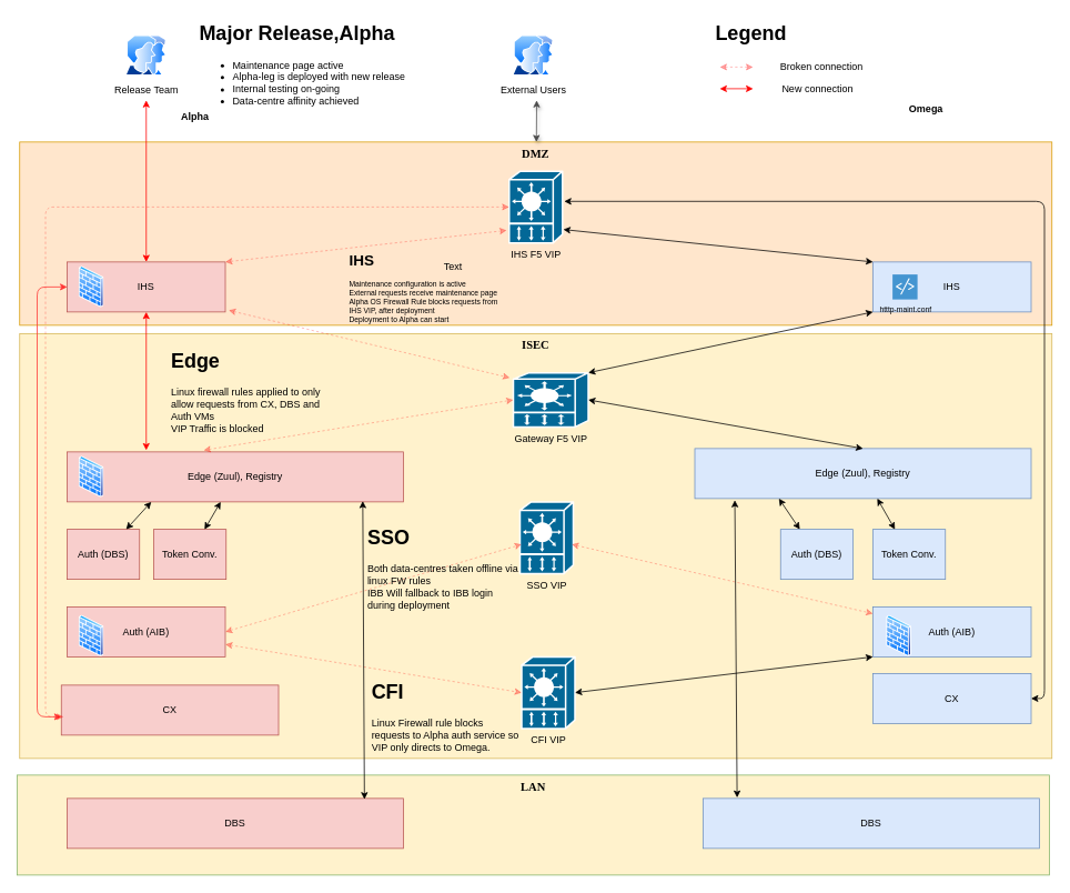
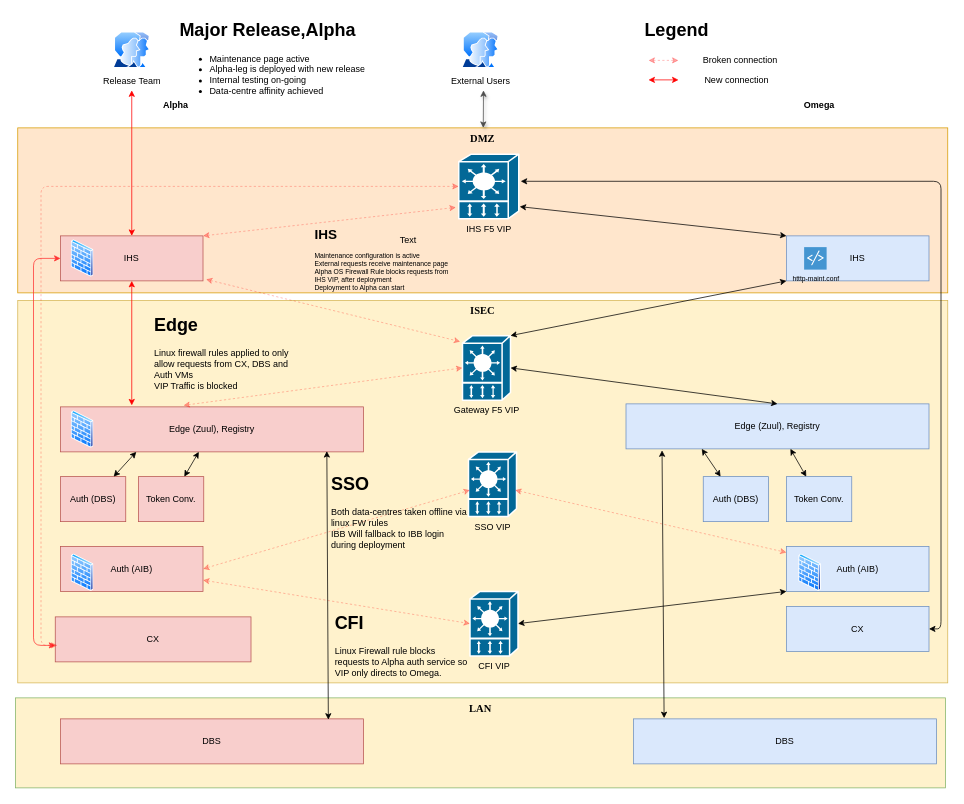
- <mxCell id="43" value="Omega" style="text;html=1;strokeColor=none;fillColor=none;align=center;verticalAlign=middle;whiteSpace=wrap;rounded=0;fontStyle=1" parent="1" vertex="1"><mxGeometry x="1091.5" y="120" width="40" height="20" as="geometry" /></mxCell>
+ <mxCell id="43" value="Omega" style="text;html=1;strokeColor=none;fillColor=none;align=center;verticalAlign=middle;whiteSpace=wrap;rounded=0;fontStyle=1" parent="1" vertex="1"><mxGeometry x="1071.5" y="130" width="40" height="20" as="geometry" /></mxCell>
- <mxCell id="4" value="IHS F5 VIP" style="shape=mxgraph.cisco.misc.vip;html=1;dashed=0;fillColor=#036897;strokeColor=#ffffff;strokeWidth=2;verticalLabelPosition=bottom;verticalAlign=top" parent="1" vertex="1"><mxGeometry x="611" y="205" width="64" height="86" as="geometry" /></mxCell>
+ <mxCell id="4" value="IHS F5 VIP" style="shape=mxgraph.cisco.misc.vip;html=1;dashed=0;fillColor=#036897;strokeColor=#ffffff;strokeWidth=2;verticalLabelPosition=bottom;verticalAlign=top" parent="1" vertex="1"><mxGeometry x="611" y="205" width="80" height="86" as="geometry" /></mxCell>
- <mxCell id="11" value="Gateway F5 VIP" style="shape=mxgraph.cisco.misc.vip;html=1;dashed=0;fillColor=#036897;strokeColor=#ffffff;strokeWidth=2;verticalLabelPosition=bottom;verticalAlign=top" parent="1" vertex="1"><mxGeometry x="616" y="447" width="90" height="65" as="geometry" /></mxCell>
+ <mxCell id="11" value="Gateway F5 VIP" style="shape=mxgraph.cisco.misc.vip;html=1;dashed=0;fillColor=#036897;strokeColor=#ffffff;strokeWidth=2;verticalLabelPosition=bottom;verticalAlign=top" parent="1" vertex="1"><mxGeometry x="616" y="447" width="64" height="86" as="geometry" /></mxCell>
